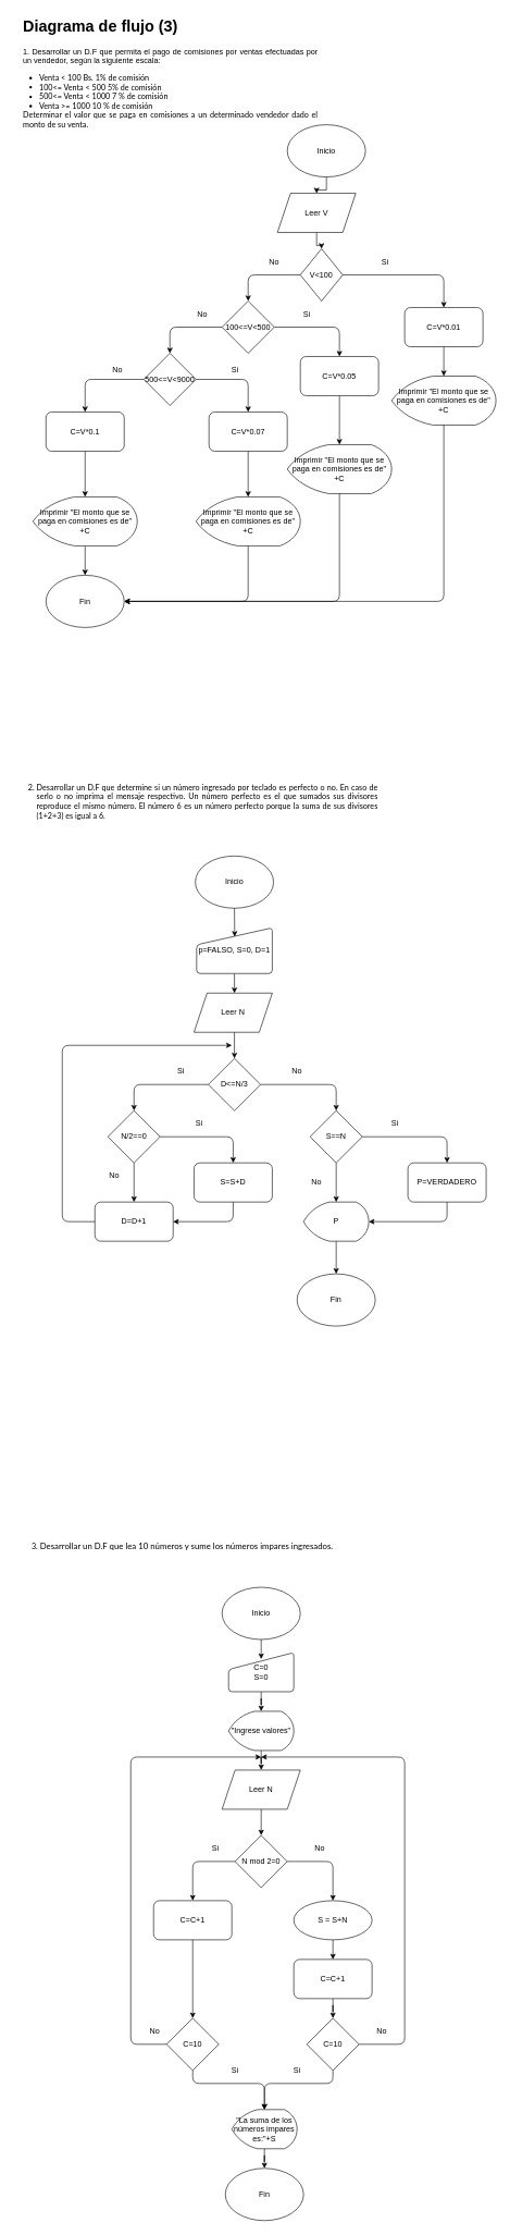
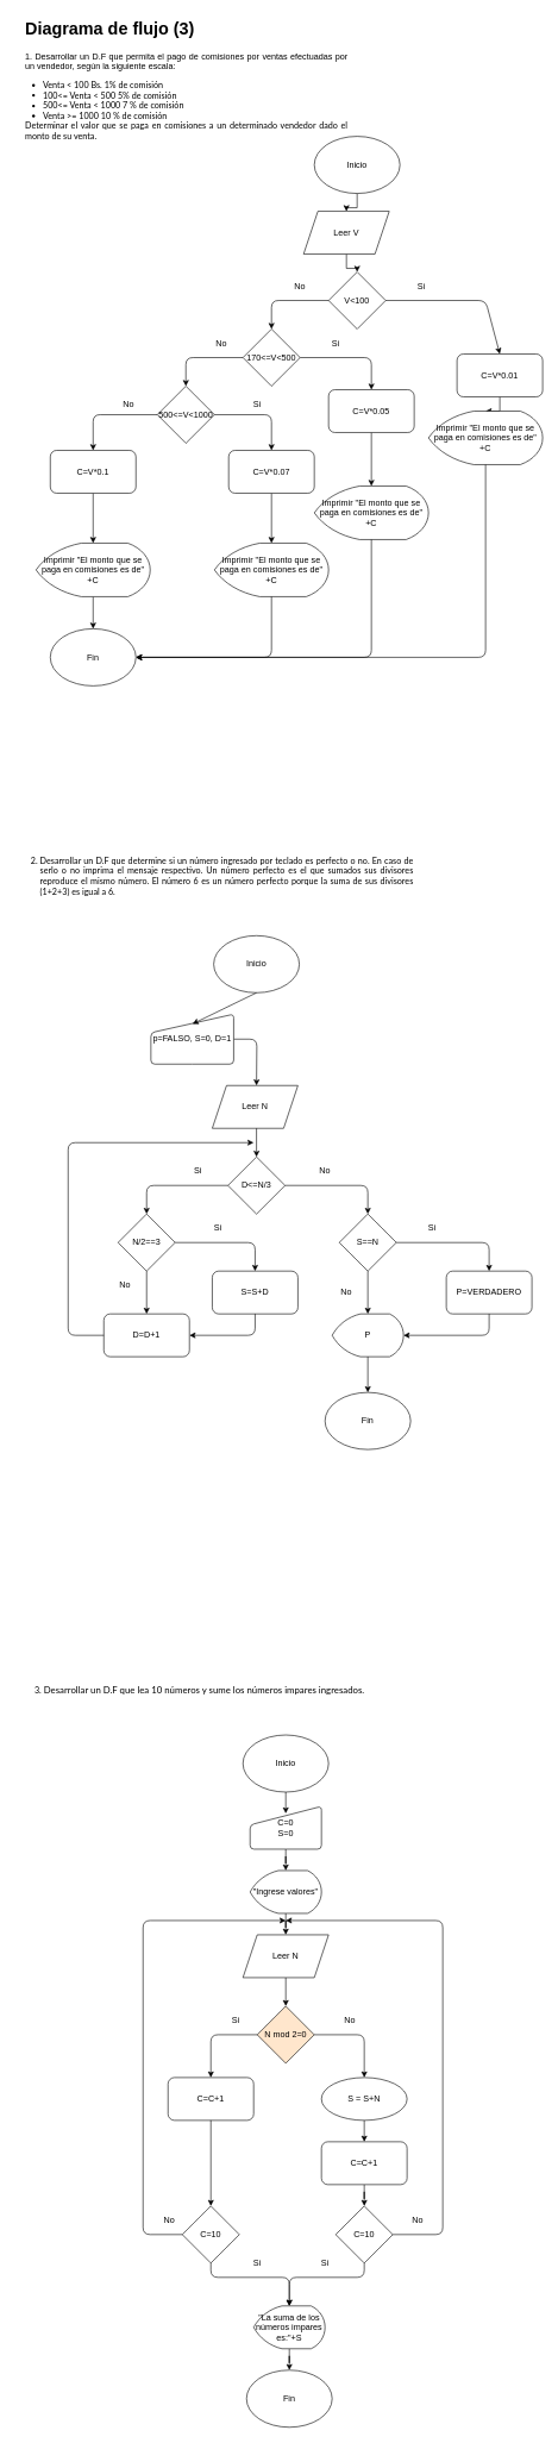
- <mxCell id="7" value="V&amp;lt;100" style="rhombus;whiteSpace=wrap;html=1;" parent="1" vertex="1"><mxGeometry x="460" y="380" width="65" height="80" as="geometry" /></mxCell>
+ <mxCell id="7" value="V&amp;lt;100" style="rhombus;whiteSpace=wrap;html=1;" parent="1" vertex="1"><mxGeometry x="460" y="380" width="80" height="80" as="geometry" /></mxCell>
- <mxCell id="8" value="100&amp;lt;=V&amp;lt;500" style="rhombus;whiteSpace=wrap;html=1;" parent="1" vertex="1"><mxGeometry x="340" y="460" width="80" height="80" as="geometry" /></mxCell>
+ <mxCell id="8" value="170&amp;lt;=V&amp;lt;500" style="rhombus;whiteSpace=wrap;html=1;" parent="1" vertex="1"><mxGeometry x="340" y="460" width="80" height="80" as="geometry" /></mxCell>
- <mxCell id="14" value="C=V*0.01" style="rounded=1;whiteSpace=wrap;html=1;" parent="1" vertex="1"><mxGeometry x="620" y="470" width="120" height="60" as="geometry" /></mxCell>
+ <mxCell id="14" value="C=V*0.01" style="rounded=1;whiteSpace=wrap;html=1;" parent="1" vertex="1"><mxGeometry x="640" y="495" width="120" height="60" as="geometry" /></mxCell>
- <mxCell id="9" value="500&amp;lt;=V&amp;lt;9000" style="rhombus;whiteSpace=wrap;html=1;" parent="1" vertex="1"><mxGeometry x="220" y="540" width="80" height="80" as="geometry" /></mxCell>
+ <mxCell id="9" value="500&amp;lt;=V&amp;lt;1000" style="rhombus;whiteSpace=wrap;html=1;" parent="1" vertex="1"><mxGeometry x="220" y="540" width="80" height="80" as="geometry" /></mxCell>
- <mxCell id="46" value="p=FALSO, S=0, D=1" style="html=1;strokeWidth=1;shape=manualInput;whiteSpace=wrap;rounded=1;size=26;arcSize=11;sketch=0;" parent="1" vertex="1"><mxGeometry x="301" y="1420" width="116" height="70" as="geometry" /></mxCell>
+ <mxCell id="46" value="p=FALSO, S=0, D=1" style="html=1;strokeWidth=1;shape=manualInput;whiteSpace=wrap;rounded=1;size=26;arcSize=11;sketch=0;" parent="1" vertex="1"><mxGeometry x="211" y="1420" width="116" height="70" as="geometry" /></mxCell>
- <mxCell id="49" value="N/2==0" style="rhombus;whiteSpace=wrap;html=1;rounded=0;sketch=0;strokeWidth=1;" parent="1" vertex="1"><mxGeometry x="165" y="1700" width="80" height="80" as="geometry" /></mxCell>
+ <mxCell id="49" value="N/2==3" style="rhombus;whiteSpace=wrap;html=1;rounded=0;sketch=0;strokeWidth=1;" parent="1" vertex="1"><mxGeometry x="165" y="1700" width="80" height="80" as="geometry" /></mxCell>
- <mxCell id="77" value="N mod 2=0" style="rhombus;whiteSpace=wrap;html=1;" parent="1" vertex="1"><mxGeometry x="360" y="2810" width="80" height="80" as="geometry" /></mxCell>
+ <mxCell id="77" value="N mod 2=0" style="rhombus;whiteSpace=wrap;html=1;fillColor=#ffe6cc;" parent="1" vertex="1"><mxGeometry x="360" y="2810" width="80" height="80" as="geometry" /></mxCell>
